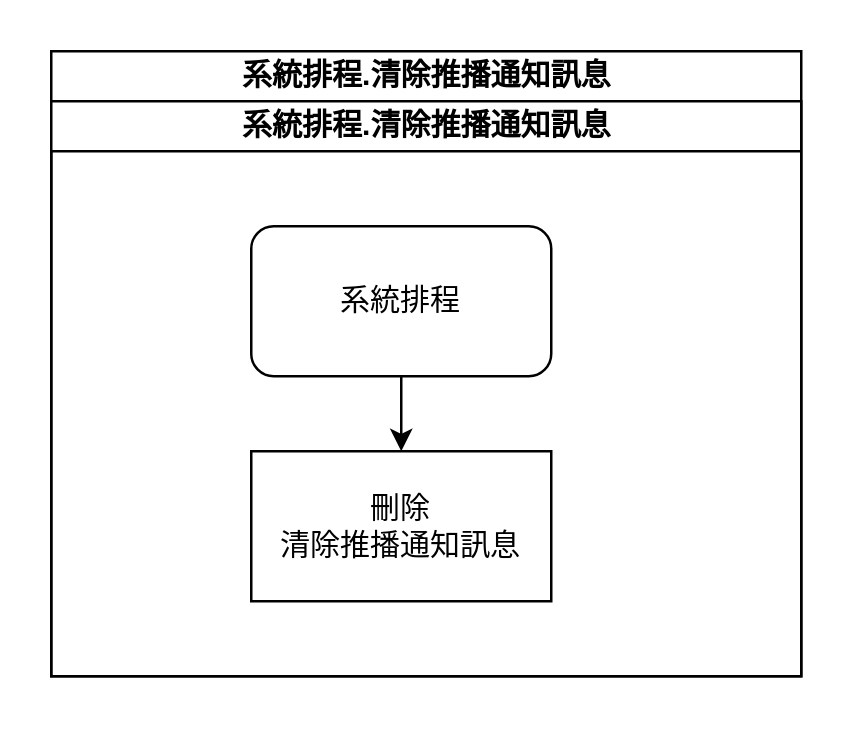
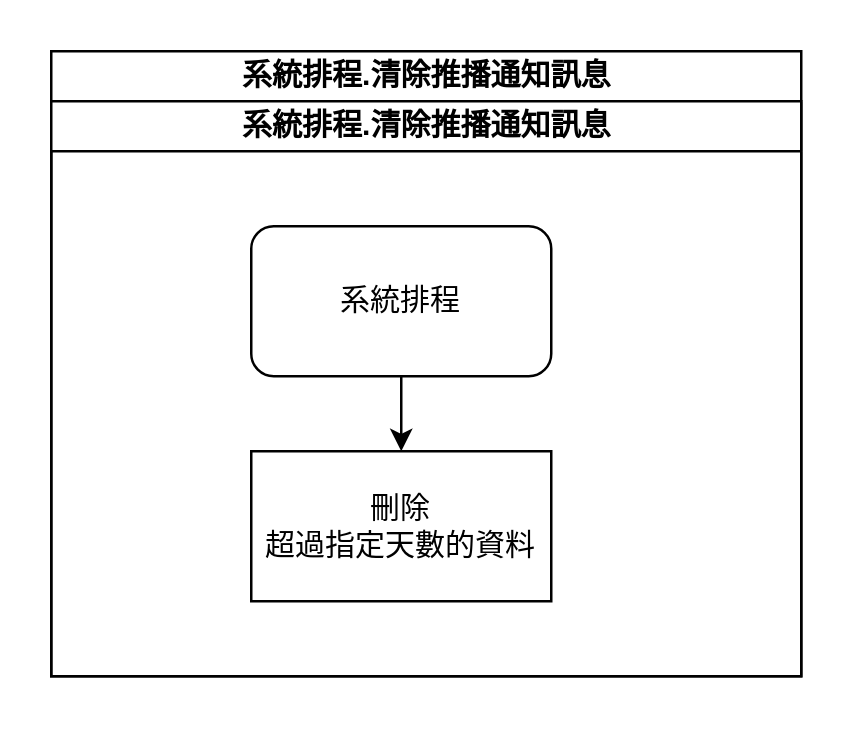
- <mxCell id="5" value="刪除&lt;br&gt;清除推播通知訊息" style="rounded=0;whiteSpace=wrap;html=1;" vertex="1" parent="3"><mxGeometry x="80" y="140" width="120" height="60" as="geometry" /></mxCell>
+ <mxCell id="5" value="刪除&lt;br&gt;超過指定天數的資料" style="rounded=0;whiteSpace=wrap;html=1;" vertex="1" parent="3"><mxGeometry x="80" y="140" width="120" height="60" as="geometry" /></mxCell>
